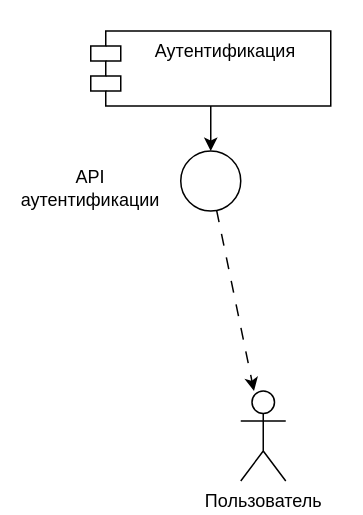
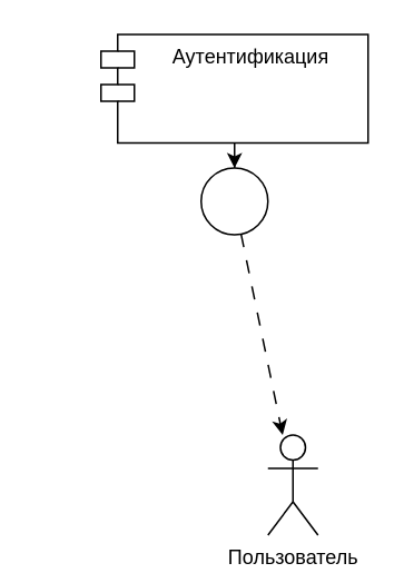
- <mxCell id="3" value="Аутентификация" style="shape=module;align=left;spacingLeft=20;align=center;verticalAlign=top;whiteSpace=wrap;html=1;" parent="1" vertex="1"><mxGeometry x="60" y="20" width="160" height="50" as="geometry" /></mxCell>
+ <mxCell id="3" value="Аутентификация" style="shape=module;align=left;spacingLeft=20;align=center;verticalAlign=top;whiteSpace=wrap;html=1;" parent="1" vertex="1"><mxGeometry x="60" y="20" width="160" height="65" as="geometry" /></mxCell>
- <mxCell id="6" value="API аутентификации" style="text;html=1;align=center;verticalAlign=middle;whiteSpace=wrap;rounded=0;" parent="1" vertex="1"><mxGeometry x="20" y="110" width="80" height="30" as="geometry" /></mxCell>
